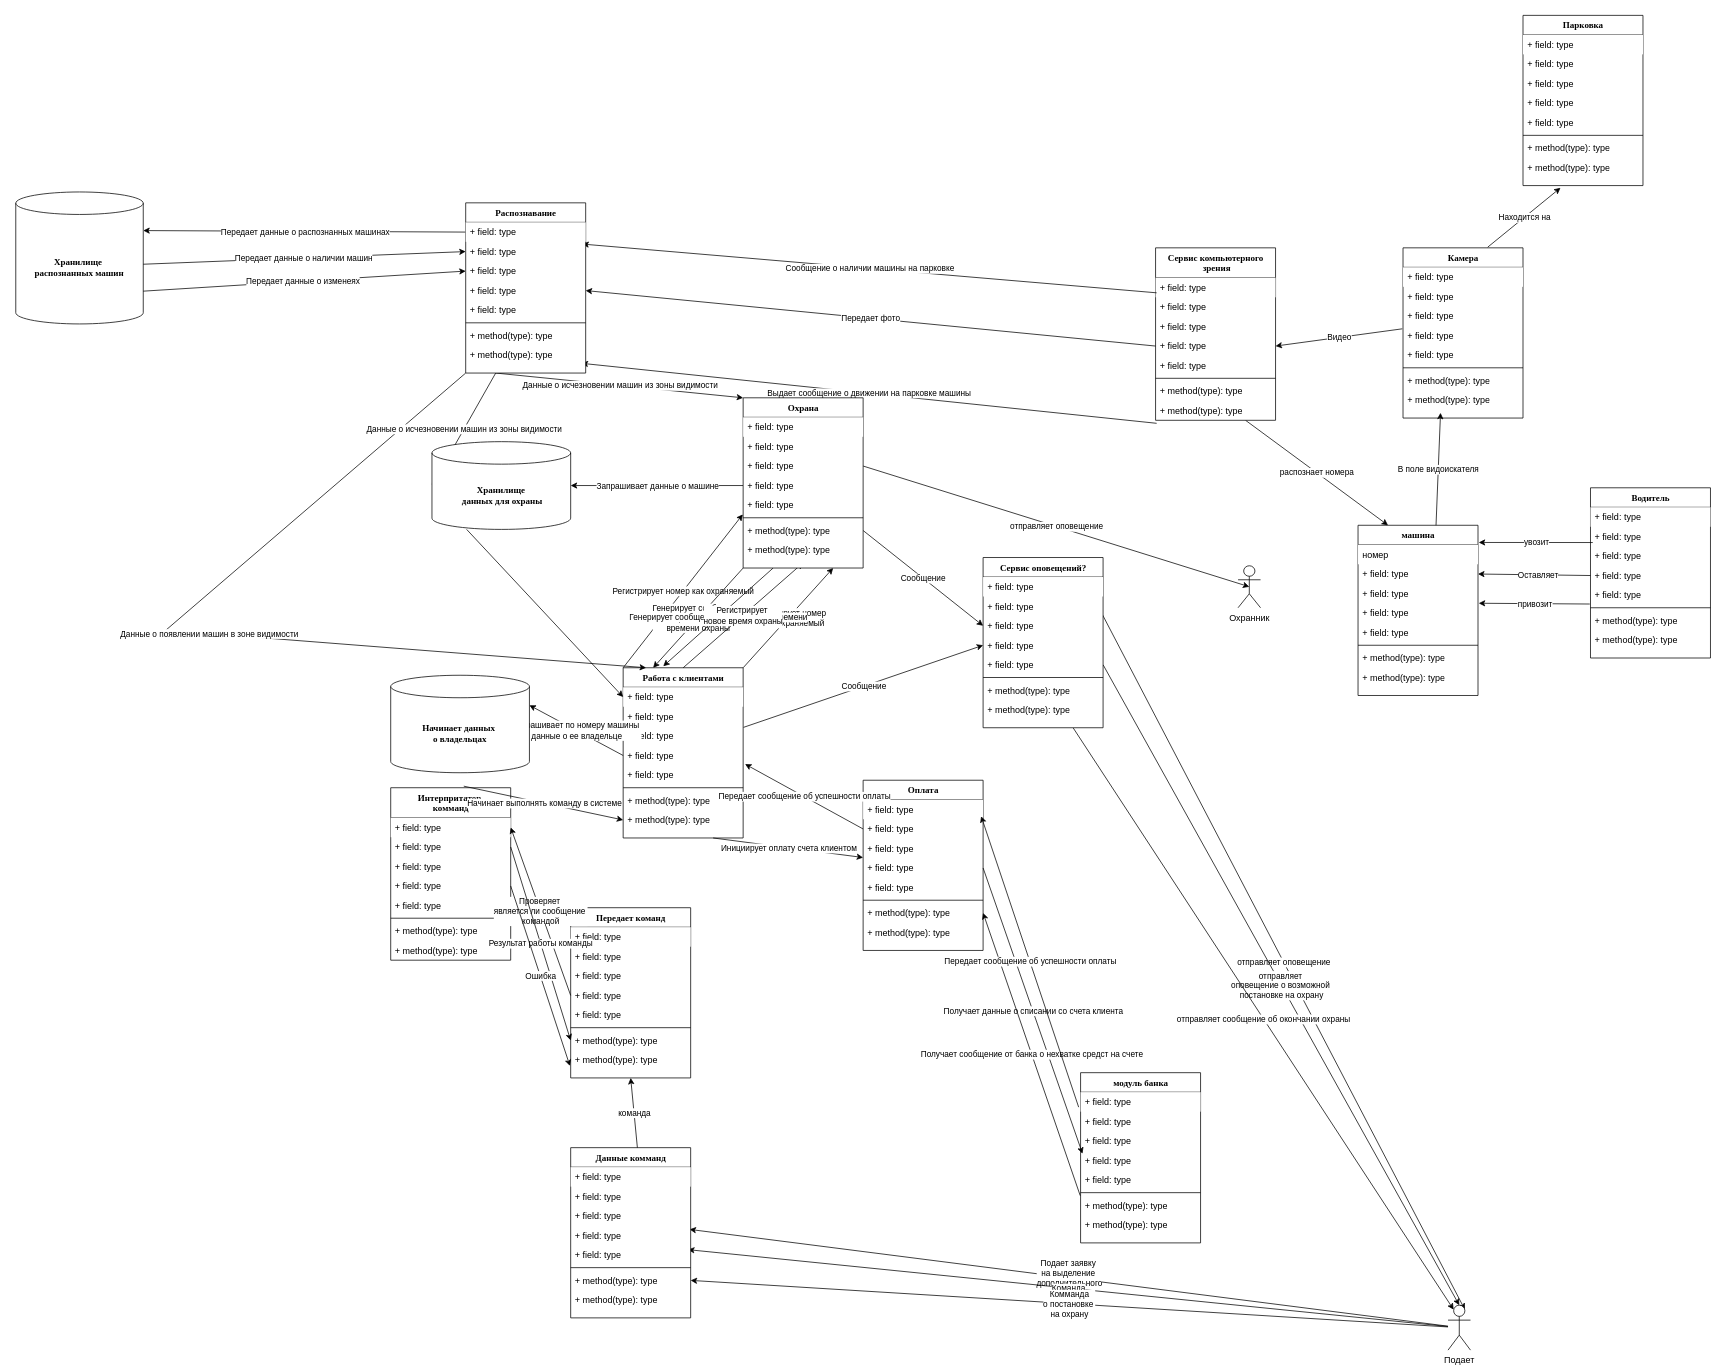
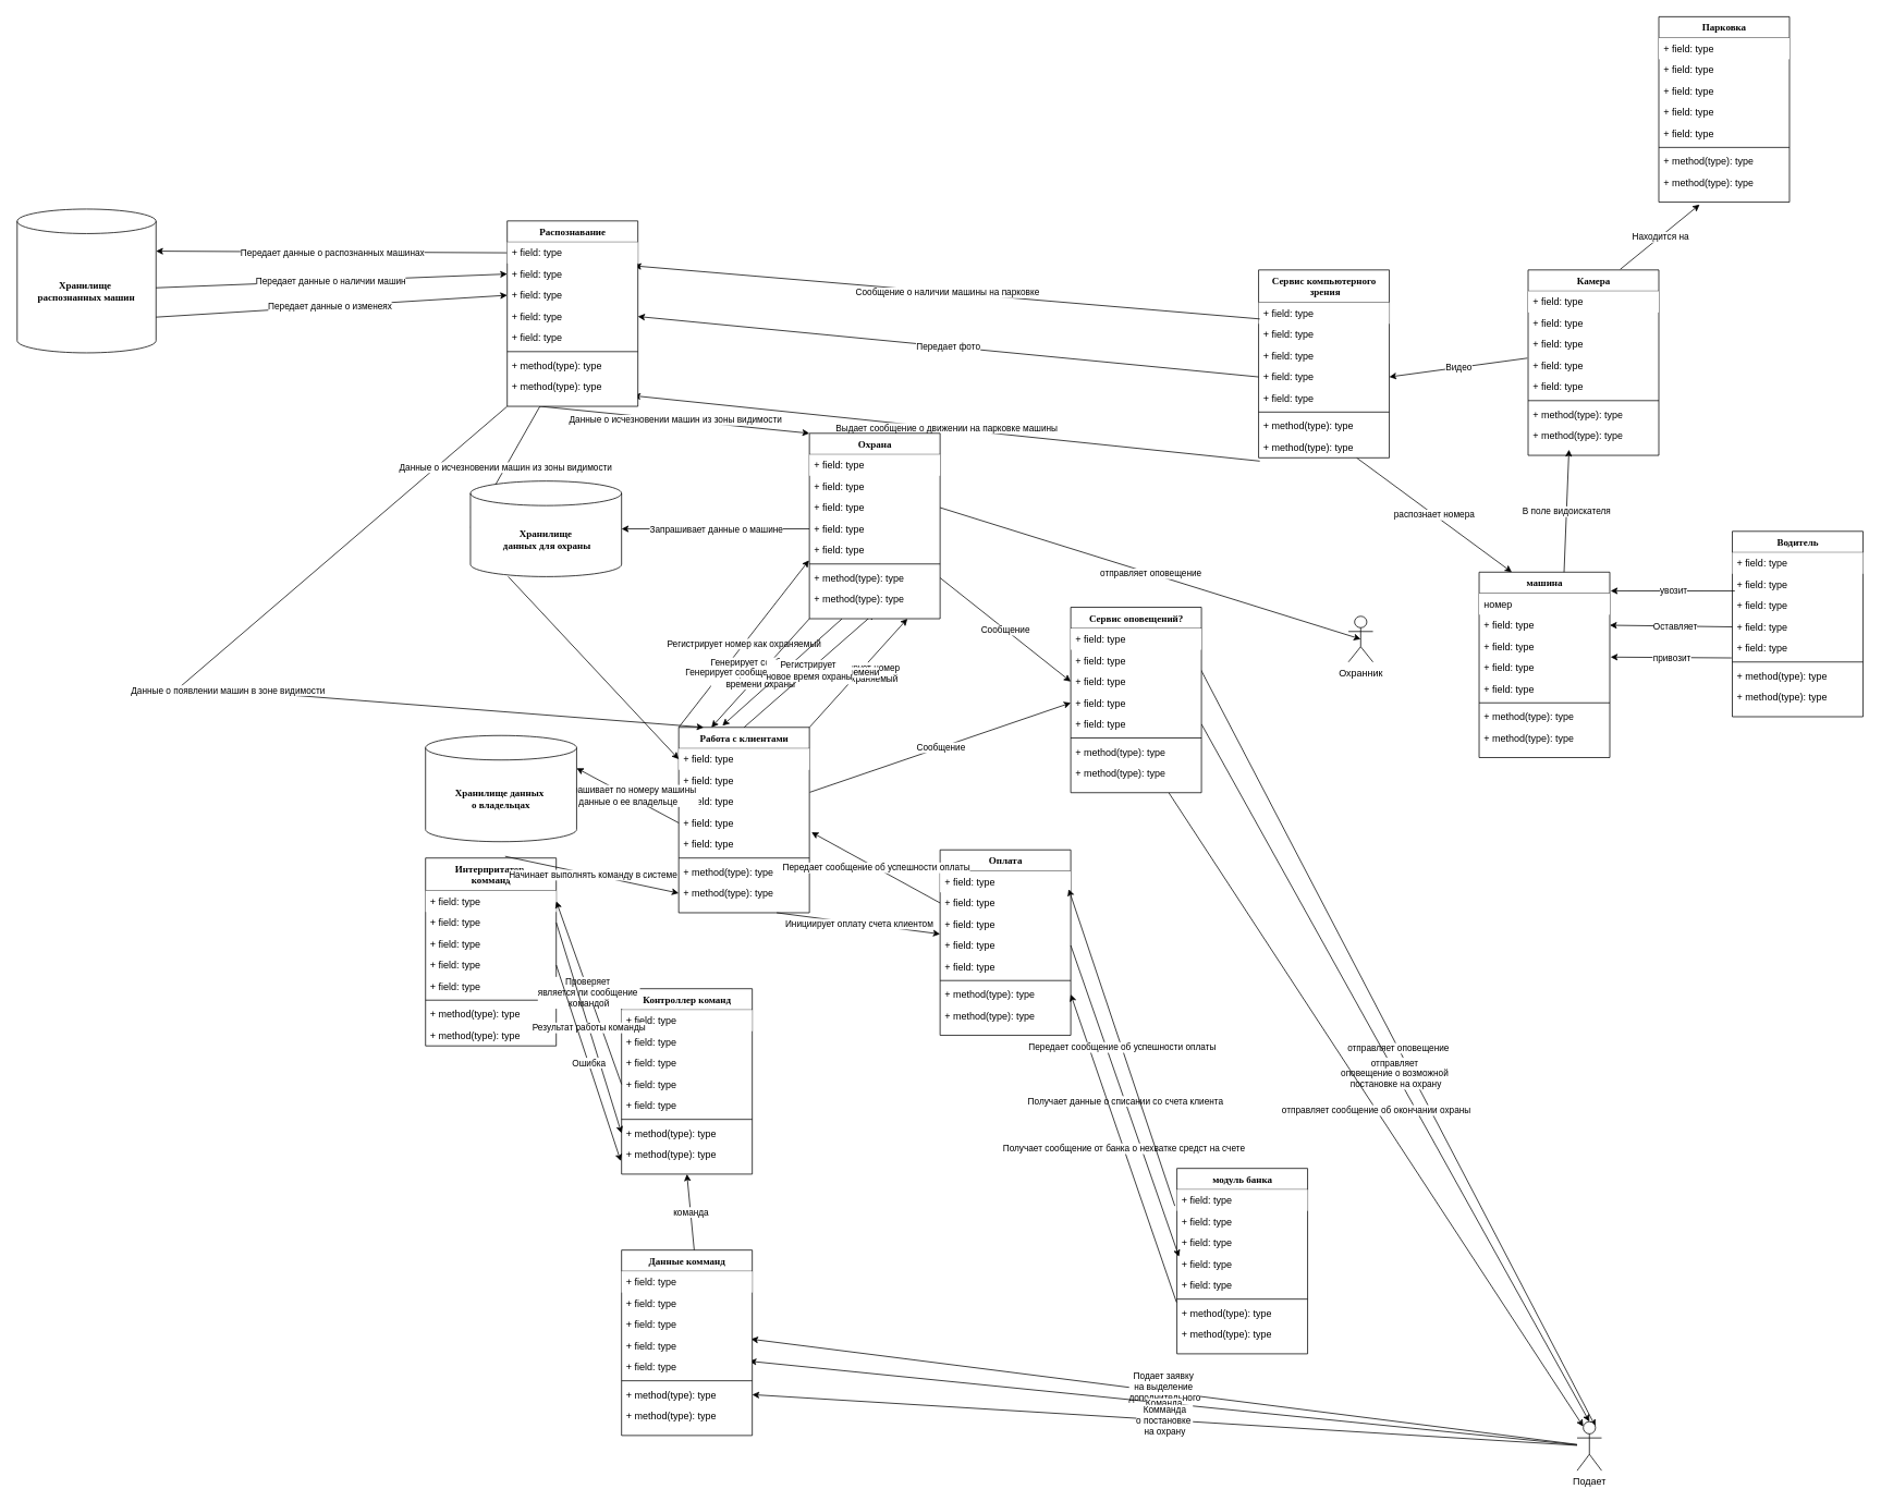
- <mxCell id="193" value="&lt;div style=&quot;font-family: Verdana; font-weight: 700; text-wrap: nowrap;&quot;&gt;Начинает данных&amp;nbsp;&lt;/div&gt;&lt;div style=&quot;font-family: Verdana; font-weight: 700; text-wrap: nowrap;&quot;&gt;о владельцах&lt;/div&gt;" style="shape=cylinder3;whiteSpace=wrap;html=1;boundedLbl=1;backgroundOutline=1;size=15;" vertex="1" parent="1"><mxGeometry x="520" y="900" width="185" height="130" as="geometry" /></mxCell>
+ <mxCell id="193" value="&lt;div style=&quot;font-family: Verdana; font-weight: 700; text-wrap: nowrap;&quot;&gt;Хранилище данных&amp;nbsp;&lt;/div&gt;&lt;div style=&quot;font-family: Verdana; font-weight: 700; text-wrap: nowrap;&quot;&gt;о владельцах&lt;/div&gt;" style="shape=cylinder3;whiteSpace=wrap;html=1;boundedLbl=1;backgroundOutline=1;size=15;" vertex="1" parent="1"><mxGeometry x="520" y="900" width="185" height="130" as="geometry" /></mxCell>
- <mxCell id="66" value="Передает команд" style="swimlane;html=1;fontStyle=1;align=center;verticalAlign=top;childLayout=stackLayout;horizontal=1;startSize=26;horizontalStack=0;resizeParent=1;resizeLast=0;collapsible=1;marginBottom=0;swimlaneFillColor=#ffffff;rounded=0;shadow=0;comic=0;labelBackgroundColor=none;strokeWidth=1;fillColor=none;fontFamily=Verdana;fontSize=12" parent="1" vertex="1"><mxGeometry x="760" y="1210" width="160" height="227" as="geometry" /></mxCell>
+ <mxCell id="66" value="Контроллер команд" style="swimlane;html=1;fontStyle=1;align=center;verticalAlign=top;childLayout=stackLayout;horizontal=1;startSize=26;horizontalStack=0;resizeParent=1;resizeLast=0;collapsible=1;marginBottom=0;swimlaneFillColor=#ffffff;rounded=0;shadow=0;comic=0;labelBackgroundColor=none;strokeWidth=1;fillColor=none;fontFamily=Verdana;fontSize=12" parent="1" vertex="1"><mxGeometry x="760" y="1210" width="160" height="227" as="geometry" /></mxCell>
